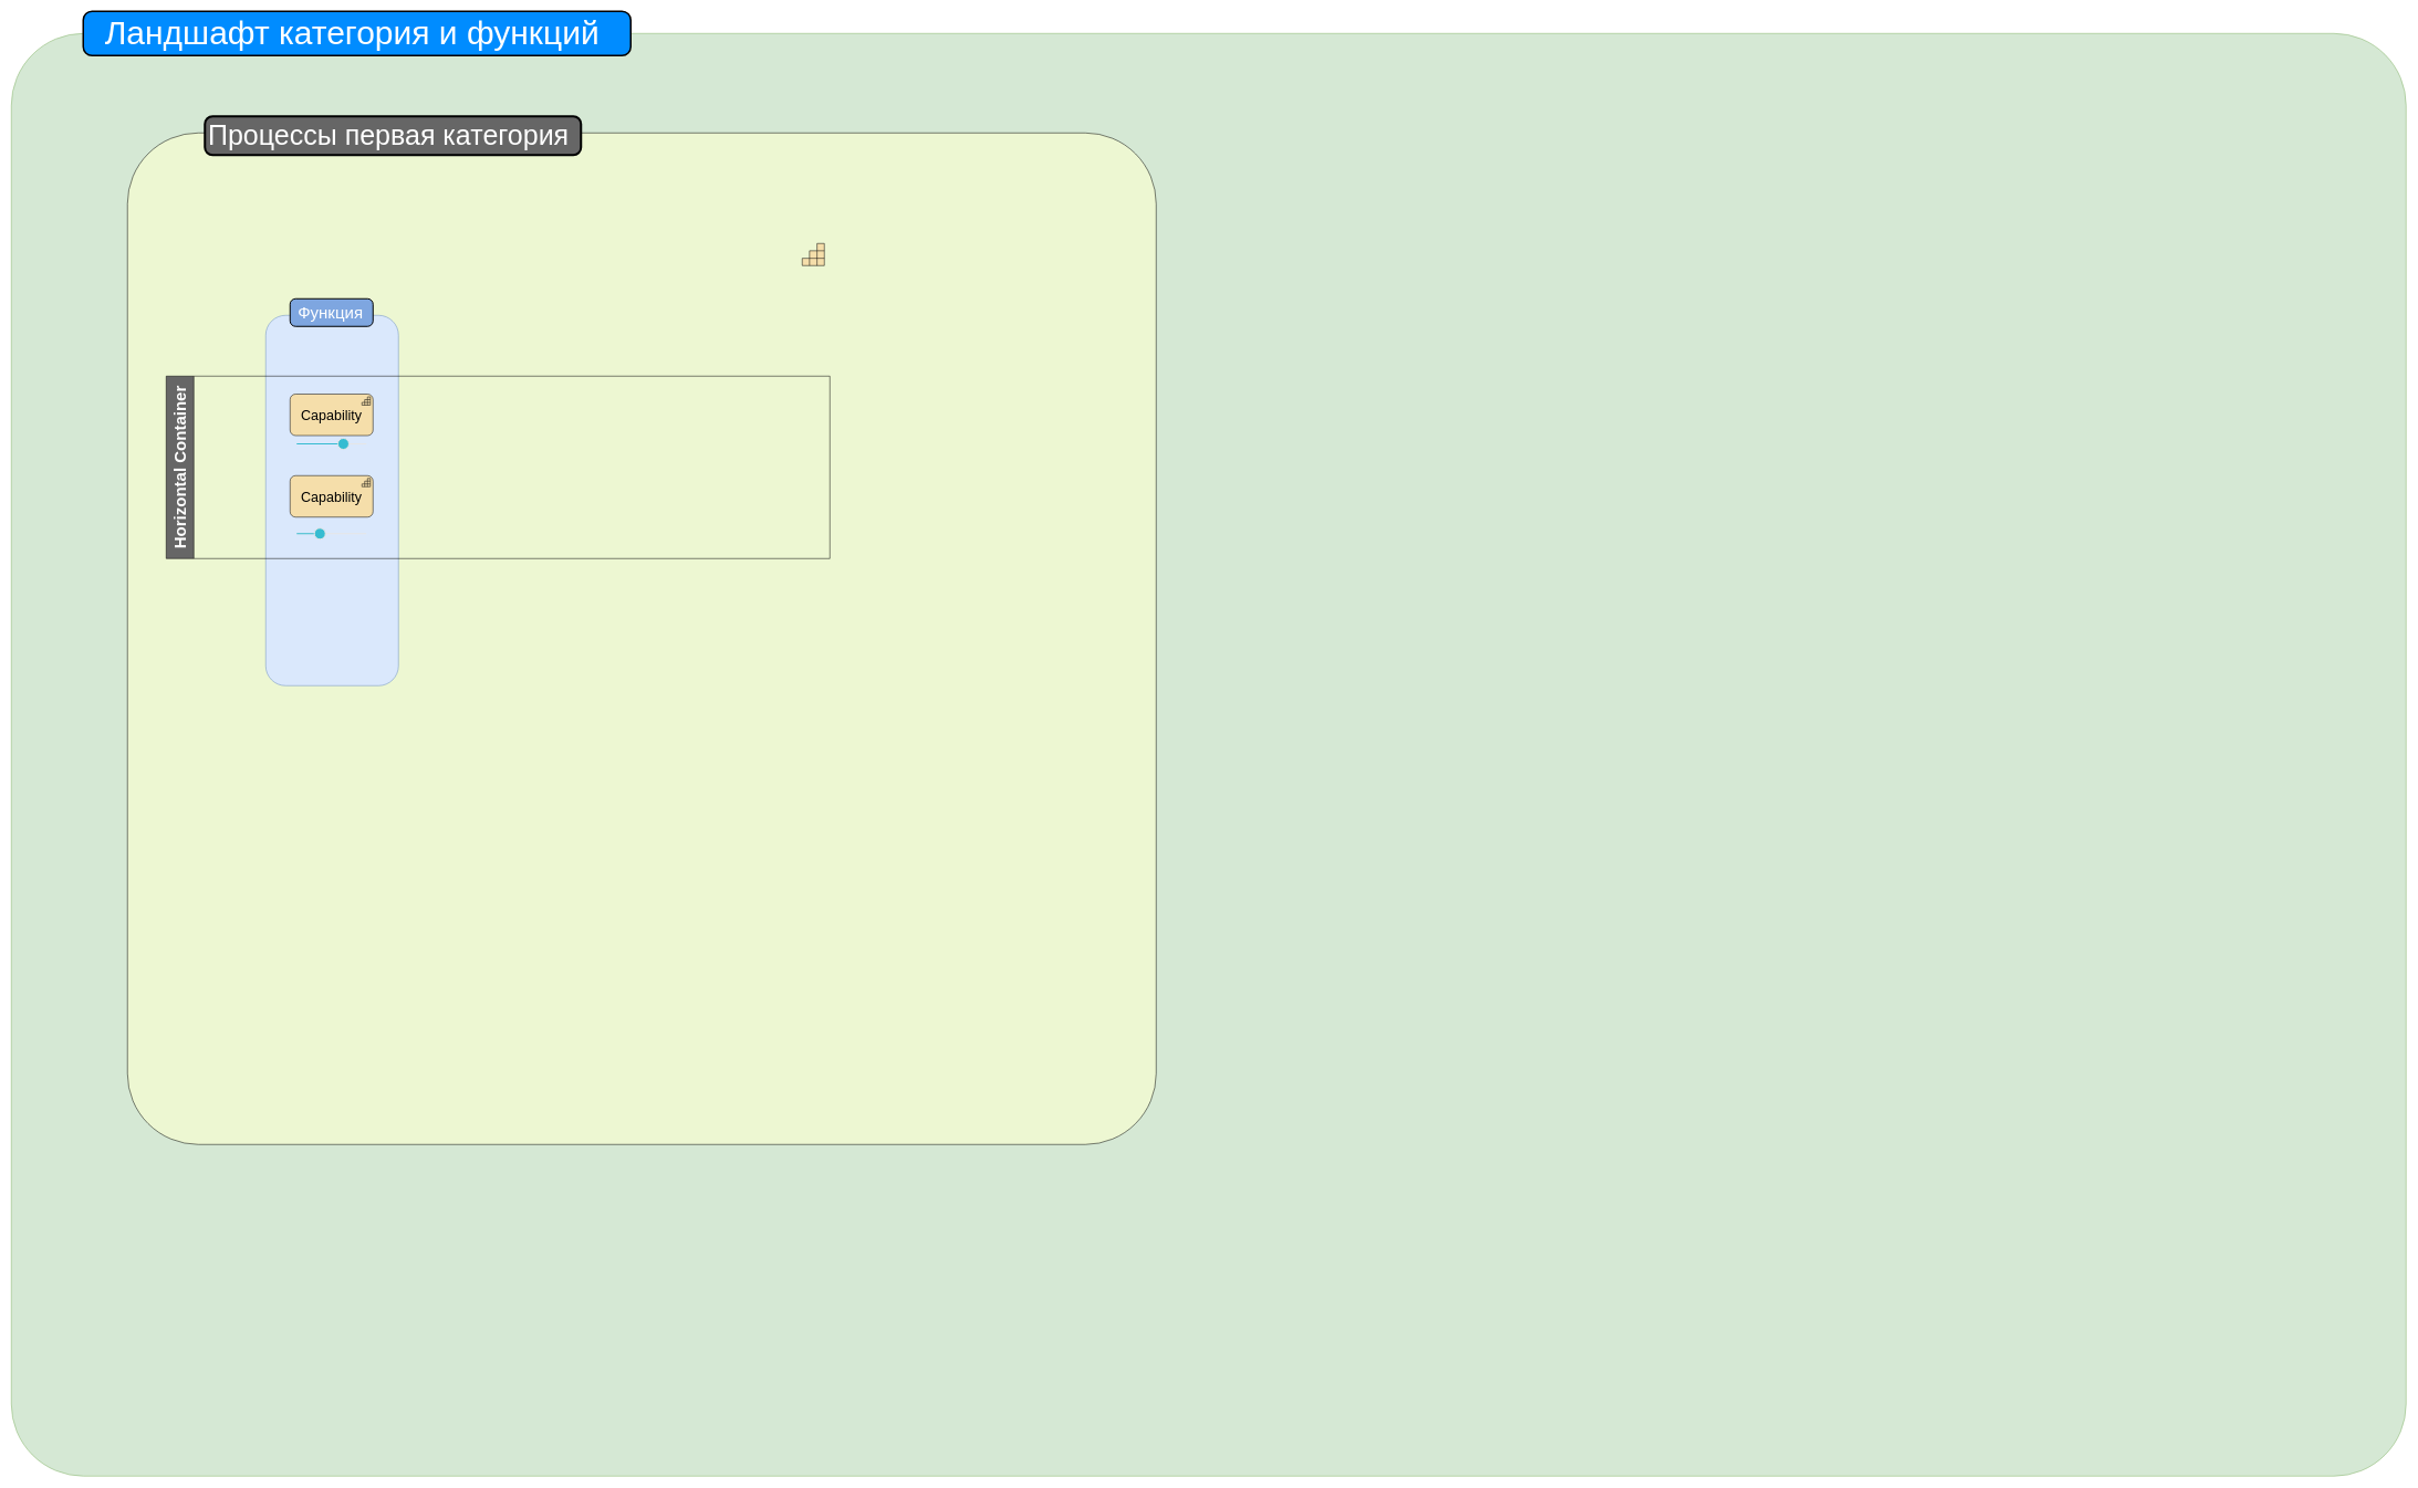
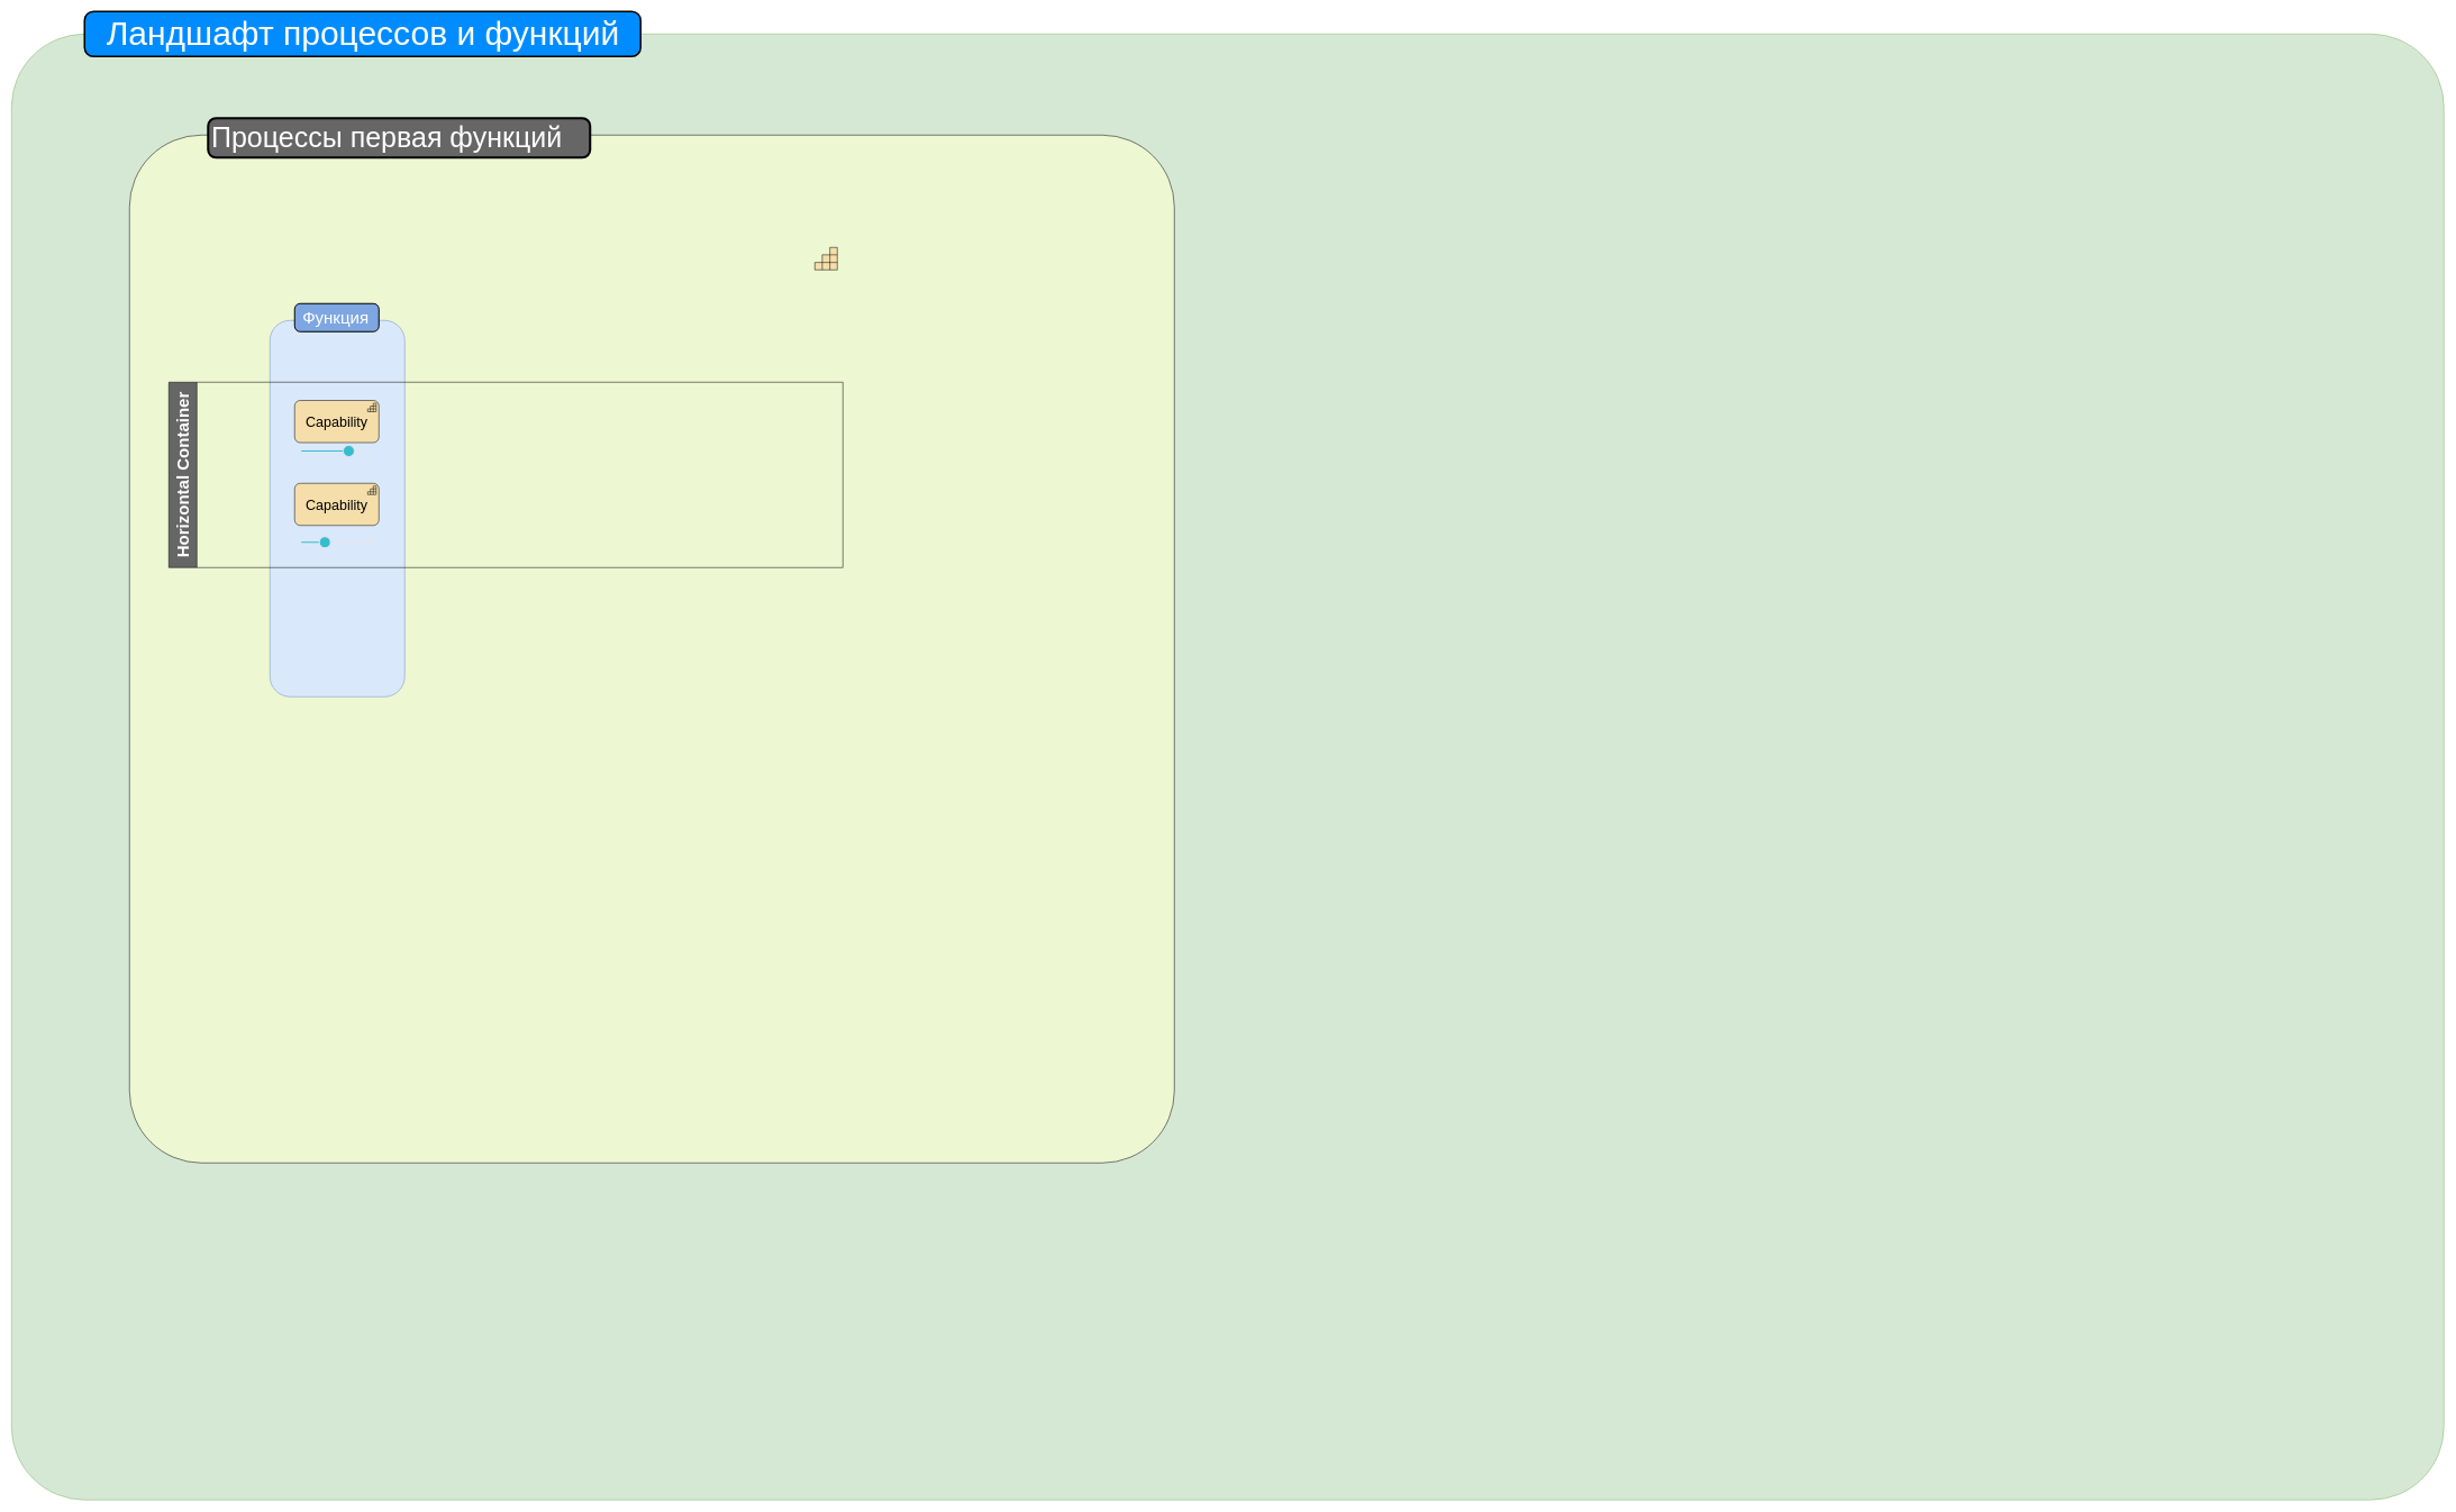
- <mxCell id="11" value="&lt;font style=&quot;color: rgb(255, 255, 255); font-size: 60px;&quot;&gt;&amp;nbsp; Ландшафт категория и функций&lt;/font&gt;" style="shape=rect;strokeColor=default;fillColor=#008CFF;strokeWidth=3;dashed=0;rounded=1;arcSize=20;fontColor=#ffffff;fontSize=30;spacing=2;spacingTop=-2;align=left;autosize=1;spacingLeft=4;resizeWidth=0;resizeHeight=0;perimeter=none;html=1;whiteSpace=wrap;" vertex="1" parent="1"><mxGeometry x="150" y="20" width="990" height="80" as="geometry" /></mxCell>
+ <mxCell id="11" value="&lt;font style=&quot;color: rgb(255, 255, 255); font-size: 60px;&quot;&gt;&amp;nbsp; Ландшафт процессов и функций&lt;/font&gt;" style="shape=rect;strokeColor=default;fillColor=#008CFF;strokeWidth=3;dashed=0;rounded=1;arcSize=20;fontColor=#ffffff;fontSize=30;spacing=2;spacingTop=-2;align=left;autosize=1;spacingLeft=4;resizeWidth=0;resizeHeight=0;perimeter=none;html=1;whiteSpace=wrap;" vertex="1" parent="1"><mxGeometry x="150" y="20" width="990" height="80" as="geometry" /></mxCell>
- <mxCell id="13" value="Процессы первая категория" style="shape=rect;strokeColor=default;fillColor=#666666;strokeWidth=4;dashed=0;rounded=1;arcSize=20;fontColor=#ffffff;fontSize=50;spacing=2;spacingTop=-2;align=left;autosize=1;spacingLeft=4;resizeWidth=0;resizeHeight=0;perimeter=none;html=1;whiteSpace=wrap;" vertex="1" parent="1"><mxGeometry x="370" y="210" width="680" height="70" as="geometry" /></mxCell>
+ <mxCell id="13" value="Процессы первая функций" style="shape=rect;strokeColor=default;fillColor=#666666;strokeWidth=4;dashed=0;rounded=1;arcSize=20;fontColor=#ffffff;fontSize=50;spacing=2;spacingTop=-2;align=left;autosize=1;spacingLeft=4;resizeWidth=0;resizeHeight=0;perimeter=none;html=1;whiteSpace=wrap;" vertex="1" parent="1"><mxGeometry x="370" y="210" width="680" height="70" as="geometry" /></mxCell>
